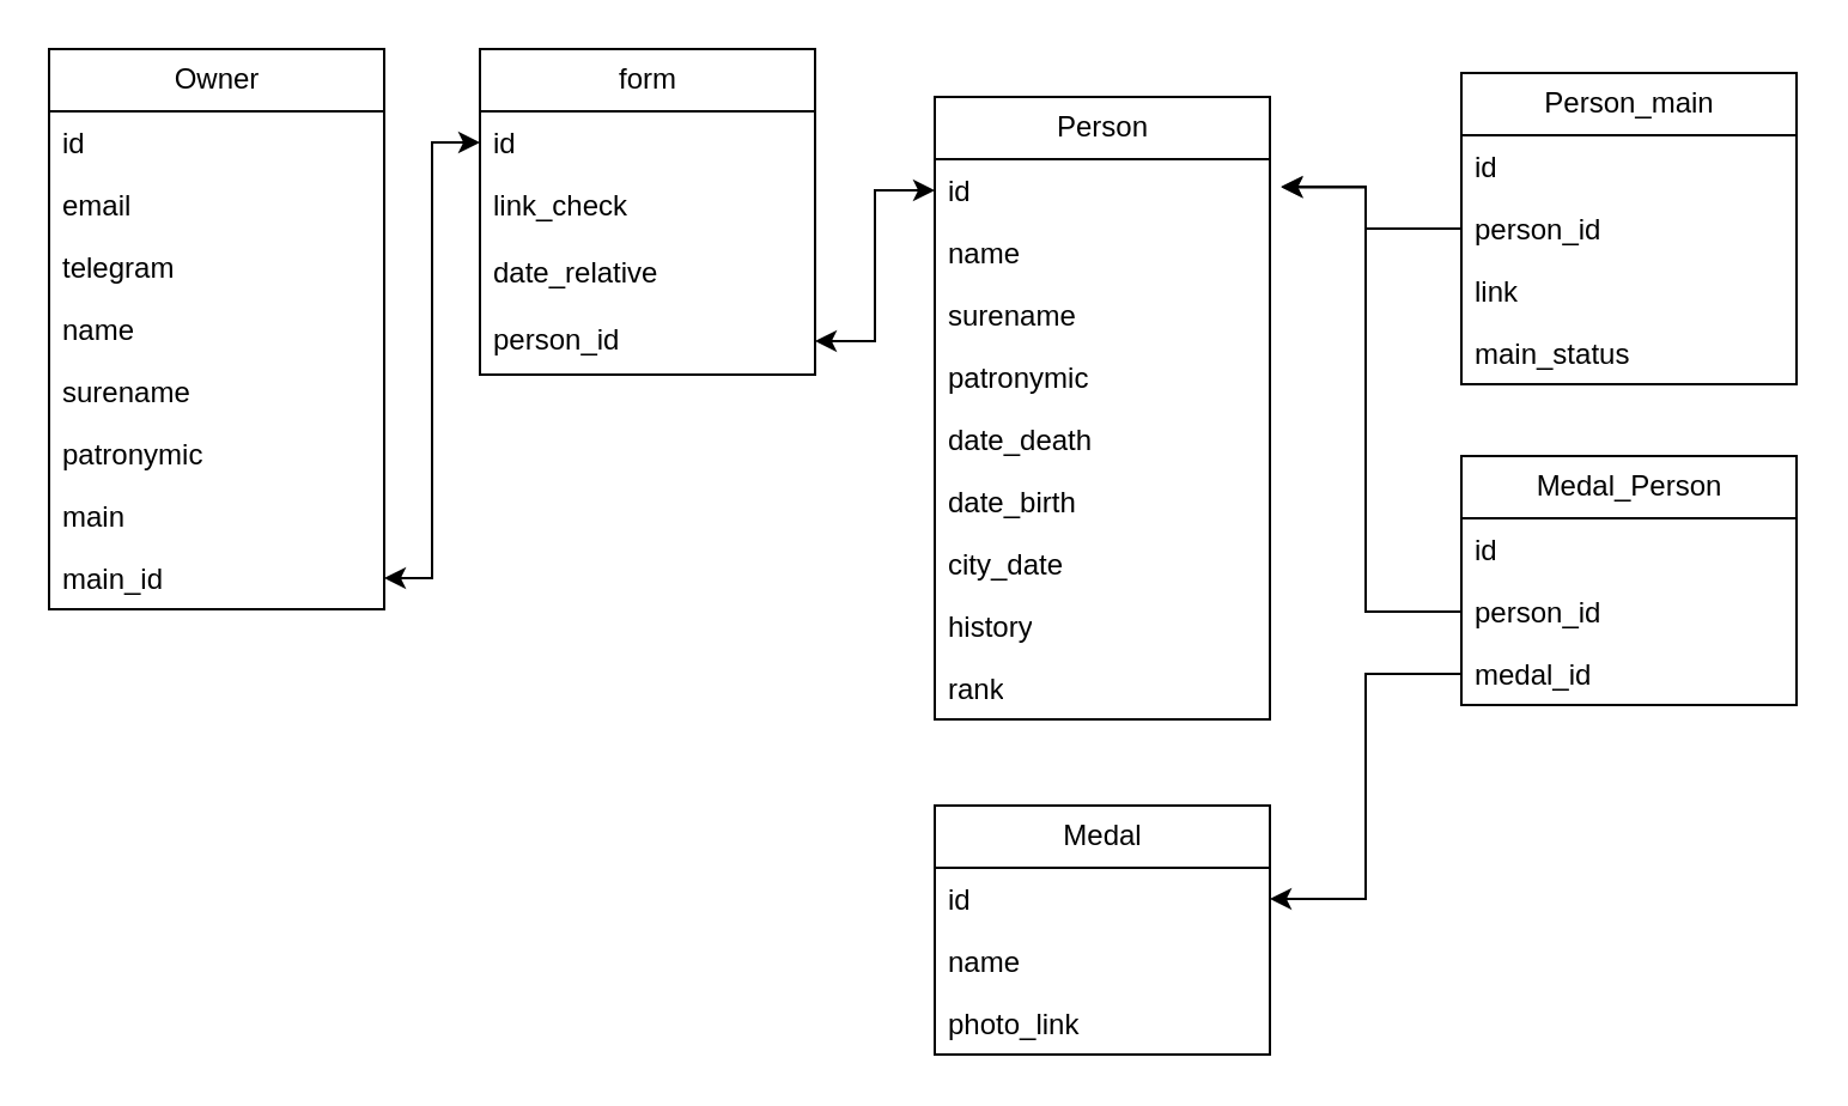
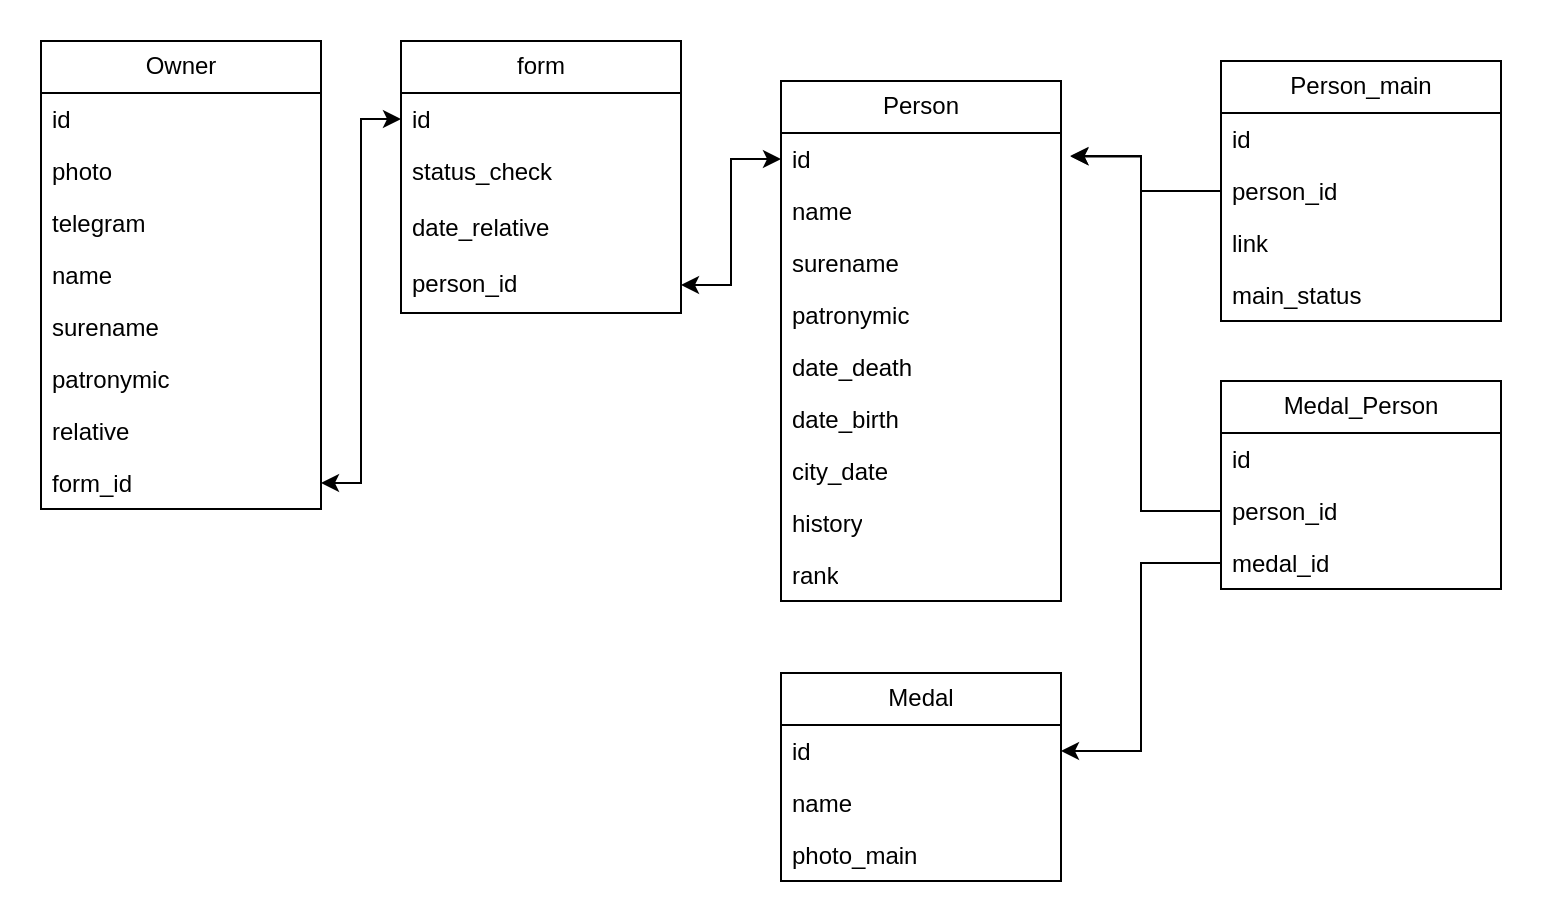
- <mxCell id="9" value="email" style="text;strokeColor=none;fillColor=none;align=left;verticalAlign=top;spacingLeft=4;spacingRight=4;overflow=hidden;rotatable=0;points=[[0,0.5],[1,0.5]];portConstraint=eastwest;whiteSpace=wrap;html=1;" parent="7" vertex="1"><mxGeometry y="52" width="140" height="26" as="geometry" /></mxCell>
+ <mxCell id="9" value="photo" style="text;strokeColor=none;fillColor=none;align=left;verticalAlign=top;spacingLeft=4;spacingRight=4;overflow=hidden;rotatable=0;points=[[0,0.5],[1,0.5]];portConstraint=eastwest;whiteSpace=wrap;html=1;" parent="7" vertex="1"><mxGeometry y="52" width="140" height="26" as="geometry" /></mxCell>
- <mxCell id="4" value="link_check&lt;div&gt;&lt;br&gt;&lt;/div&gt;" style="text;strokeColor=none;fillColor=none;align=left;verticalAlign=top;spacingLeft=4;spacingRight=4;overflow=hidden;rotatable=0;points=[[0,0.5],[1,0.5]];portConstraint=eastwest;whiteSpace=wrap;html=1;" parent="2" vertex="1"><mxGeometry y="52" width="140" height="28" as="geometry" /></mxCell>
+ <mxCell id="4" value="status_check&lt;div&gt;&lt;br&gt;&lt;/div&gt;" style="text;strokeColor=none;fillColor=none;align=left;verticalAlign=top;spacingLeft=4;spacingRight=4;overflow=hidden;rotatable=0;points=[[0,0.5],[1,0.5]];portConstraint=eastwest;whiteSpace=wrap;html=1;" parent="2" vertex="1"><mxGeometry y="52" width="140" height="28" as="geometry" /></mxCell>
- <mxCell id="14" value="main" style="text;strokeColor=none;fillColor=none;align=left;verticalAlign=top;spacingLeft=4;spacingRight=4;overflow=hidden;rotatable=0;points=[[0,0.5],[1,0.5]];portConstraint=eastwest;whiteSpace=wrap;html=1;" parent="7" vertex="1"><mxGeometry y="182" width="140" height="26" as="geometry" /></mxCell>
+ <mxCell id="14" value="relative" style="text;strokeColor=none;fillColor=none;align=left;verticalAlign=top;spacingLeft=4;spacingRight=4;overflow=hidden;rotatable=0;points=[[0,0.5],[1,0.5]];portConstraint=eastwest;whiteSpace=wrap;html=1;" parent="7" vertex="1"><mxGeometry y="182" width="140" height="26" as="geometry" /></mxCell>
- <mxCell id="15" value="main_id" style="text;strokeColor=none;fillColor=none;align=left;verticalAlign=top;spacingLeft=4;spacingRight=4;overflow=hidden;rotatable=0;points=[[0,0.5],[1,0.5]];portConstraint=eastwest;whiteSpace=wrap;html=1;" parent="7" vertex="1"><mxGeometry y="208" width="140" height="26" as="geometry" /></mxCell>
+ <mxCell id="15" value="form_id" style="text;strokeColor=none;fillColor=none;align=left;verticalAlign=top;spacingLeft=4;spacingRight=4;overflow=hidden;rotatable=0;points=[[0,0.5],[1,0.5]];portConstraint=eastwest;whiteSpace=wrap;html=1;" parent="7" vertex="1"><mxGeometry y="208" width="140" height="26" as="geometry" /></mxCell>
- <mxCell id="30" value="photo_link" style="text;strokeColor=none;fillColor=none;align=left;verticalAlign=top;spacingLeft=4;spacingRight=4;overflow=hidden;rotatable=0;points=[[0,0.5],[1,0.5]];portConstraint=eastwest;whiteSpace=wrap;html=1;" parent="27" vertex="1"><mxGeometry y="78" width="140" height="26" as="geometry" /></mxCell>
+ <mxCell id="30" value="photo_main" style="text;strokeColor=none;fillColor=none;align=left;verticalAlign=top;spacingLeft=4;spacingRight=4;overflow=hidden;rotatable=0;points=[[0,0.5],[1,0.5]];portConstraint=eastwest;whiteSpace=wrap;html=1;" parent="27" vertex="1"><mxGeometry y="78" width="140" height="26" as="geometry" /></mxCell>
